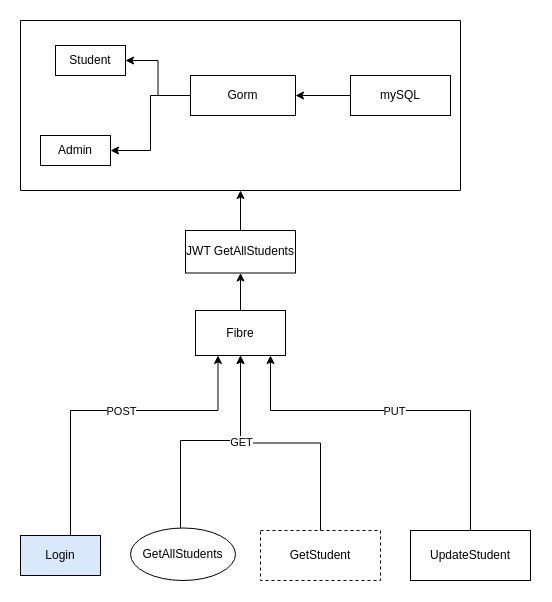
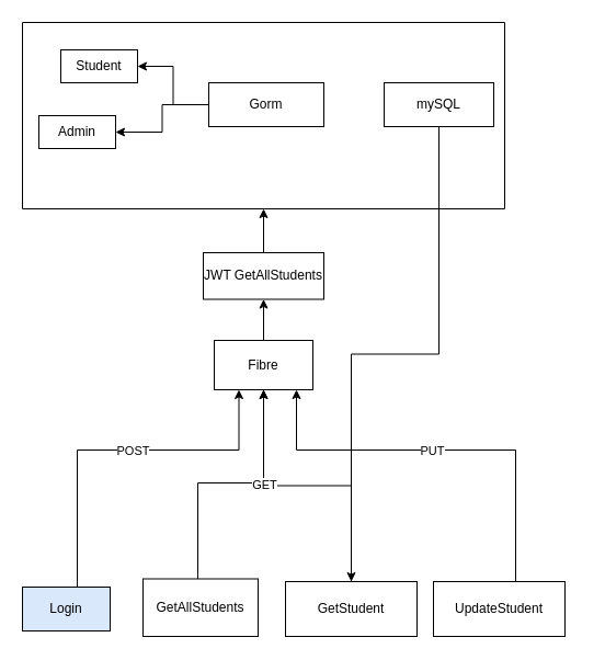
- <mxCell id="23" style="edgeStyle=orthogonalEdgeStyle;rounded=0;orthogonalLoop=1;jettySize=auto;html=1;" edge="1" parent="17" source="24" target="20"><mxGeometry relative="1" as="geometry" /></mxCell>
+ <mxCell id="23" style="edgeStyle=orthogonalEdgeStyle;rounded=0;orthogonalLoop=1;jettySize=auto;html=1;" edge="1" parent="17" source="24" target="13"><mxGeometry relative="1" as="geometry" /></mxCell>
- <mxCell id="22" value="Admin" style="rounded=0;whiteSpace=wrap;html=1;" parent="17" vertex="1"><mxGeometry x="20" y="115" width="70" height="30" as="geometry" /></mxCell>
+ <mxCell id="22" value="Admin" style="rounded=0;whiteSpace=wrap;html=1;" parent="17" vertex="1"><mxGeometry x="15" y="85" width="70" height="30" as="geometry" /></mxCell>
- <mxCell id="10" value="GetAllStudents" style="ellipse;whiteSpace=wrap;html=1;" parent="1" vertex="1"><mxGeometry x="130" y="527.5" width="105" height="52.5" as="geometry" /></mxCell>
+ <mxCell id="10" value="GetAllStudents" style="rounded=0;whiteSpace=wrap;html=1;" parent="1" vertex="1"><mxGeometry x="130" y="527.5" width="105" height="52.5" as="geometry" /></mxCell>
- <mxCell id="13" value="GetStudent" style="rounded=0;whiteSpace=wrap;html=1;dashed=1;" parent="1" vertex="1"><mxGeometry x="260" y="530" width="120" height="50" as="geometry" /></mxCell>
+ <mxCell id="13" value="GetStudent" style="rounded=0;whiteSpace=wrap;html=1;" parent="1" vertex="1"><mxGeometry x="260" y="530" width="120" height="50" as="geometry" /></mxCell>
- <mxCell id="16" value="UpdateStudent" style="rounded=0;whiteSpace=wrap;html=1;" vertex="1" parent="1"><mxGeometry x="410" y="530" width="120" height="50" as="geometry" /></mxCell>
+ <mxCell id="16" value="UpdateStudent" style="rounded=0;whiteSpace=wrap;html=1;" vertex="1" parent="1"><mxGeometry x="395" y="530" width="120" height="50" as="geometry" /></mxCell>
